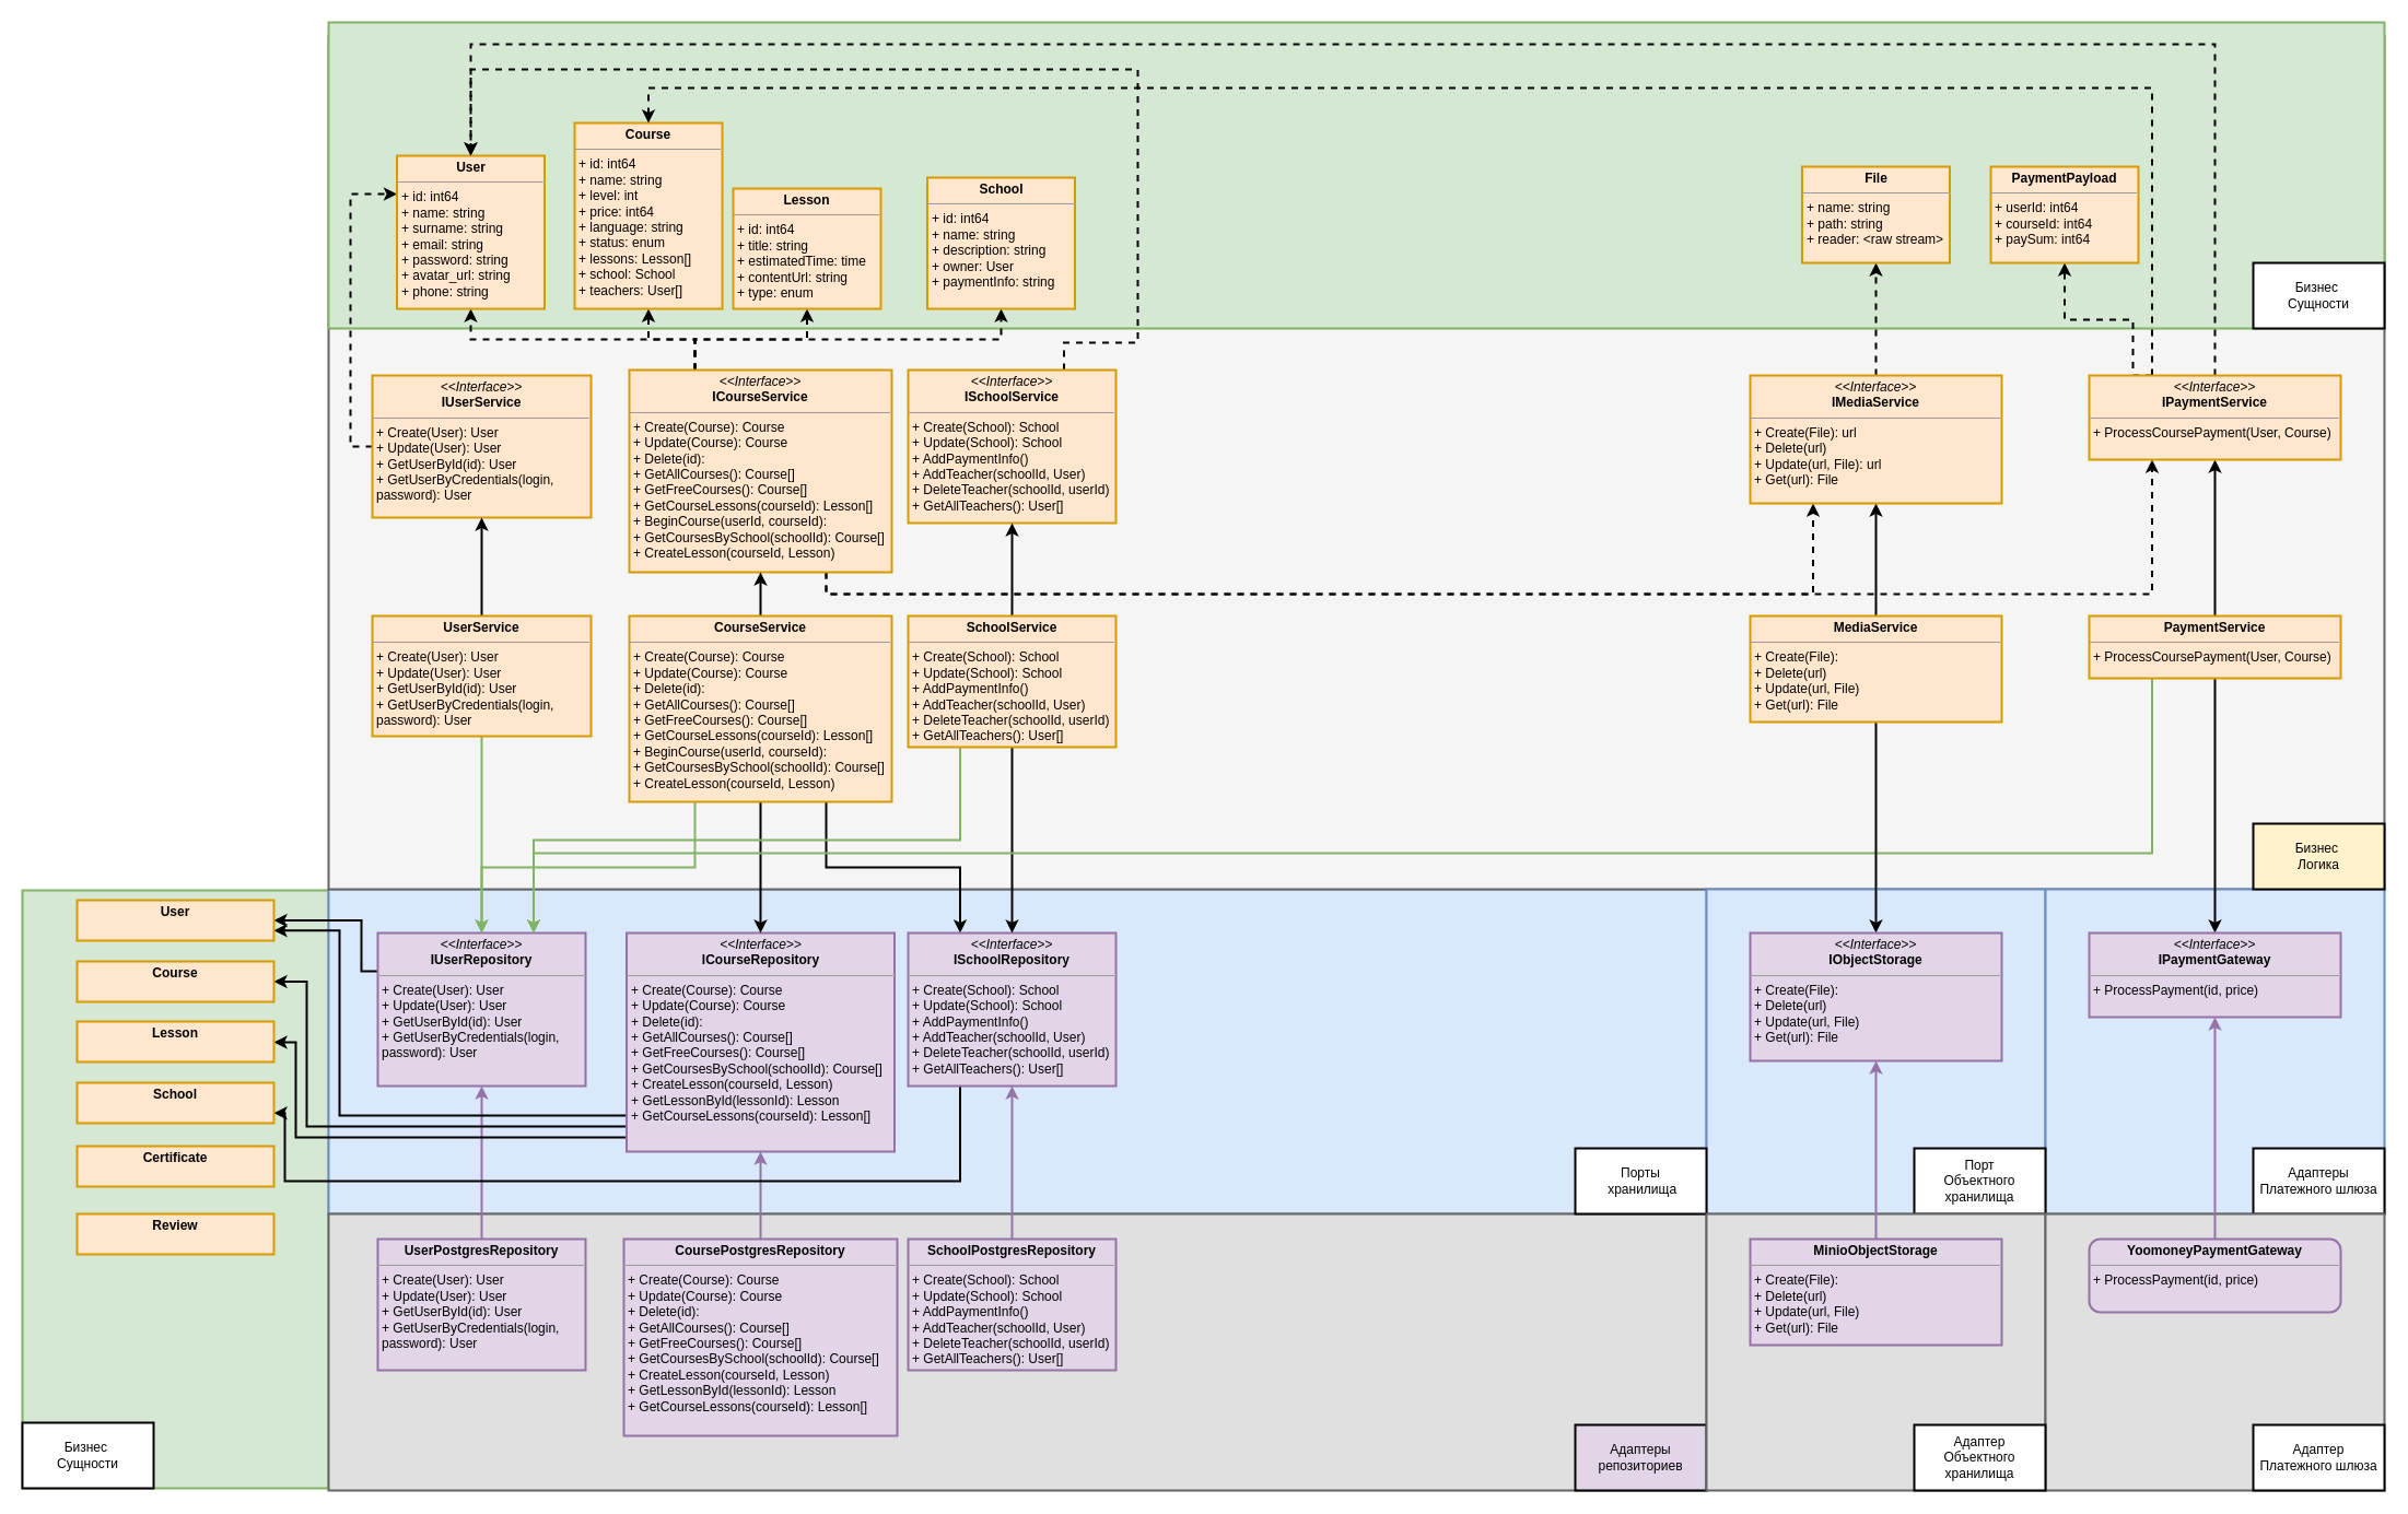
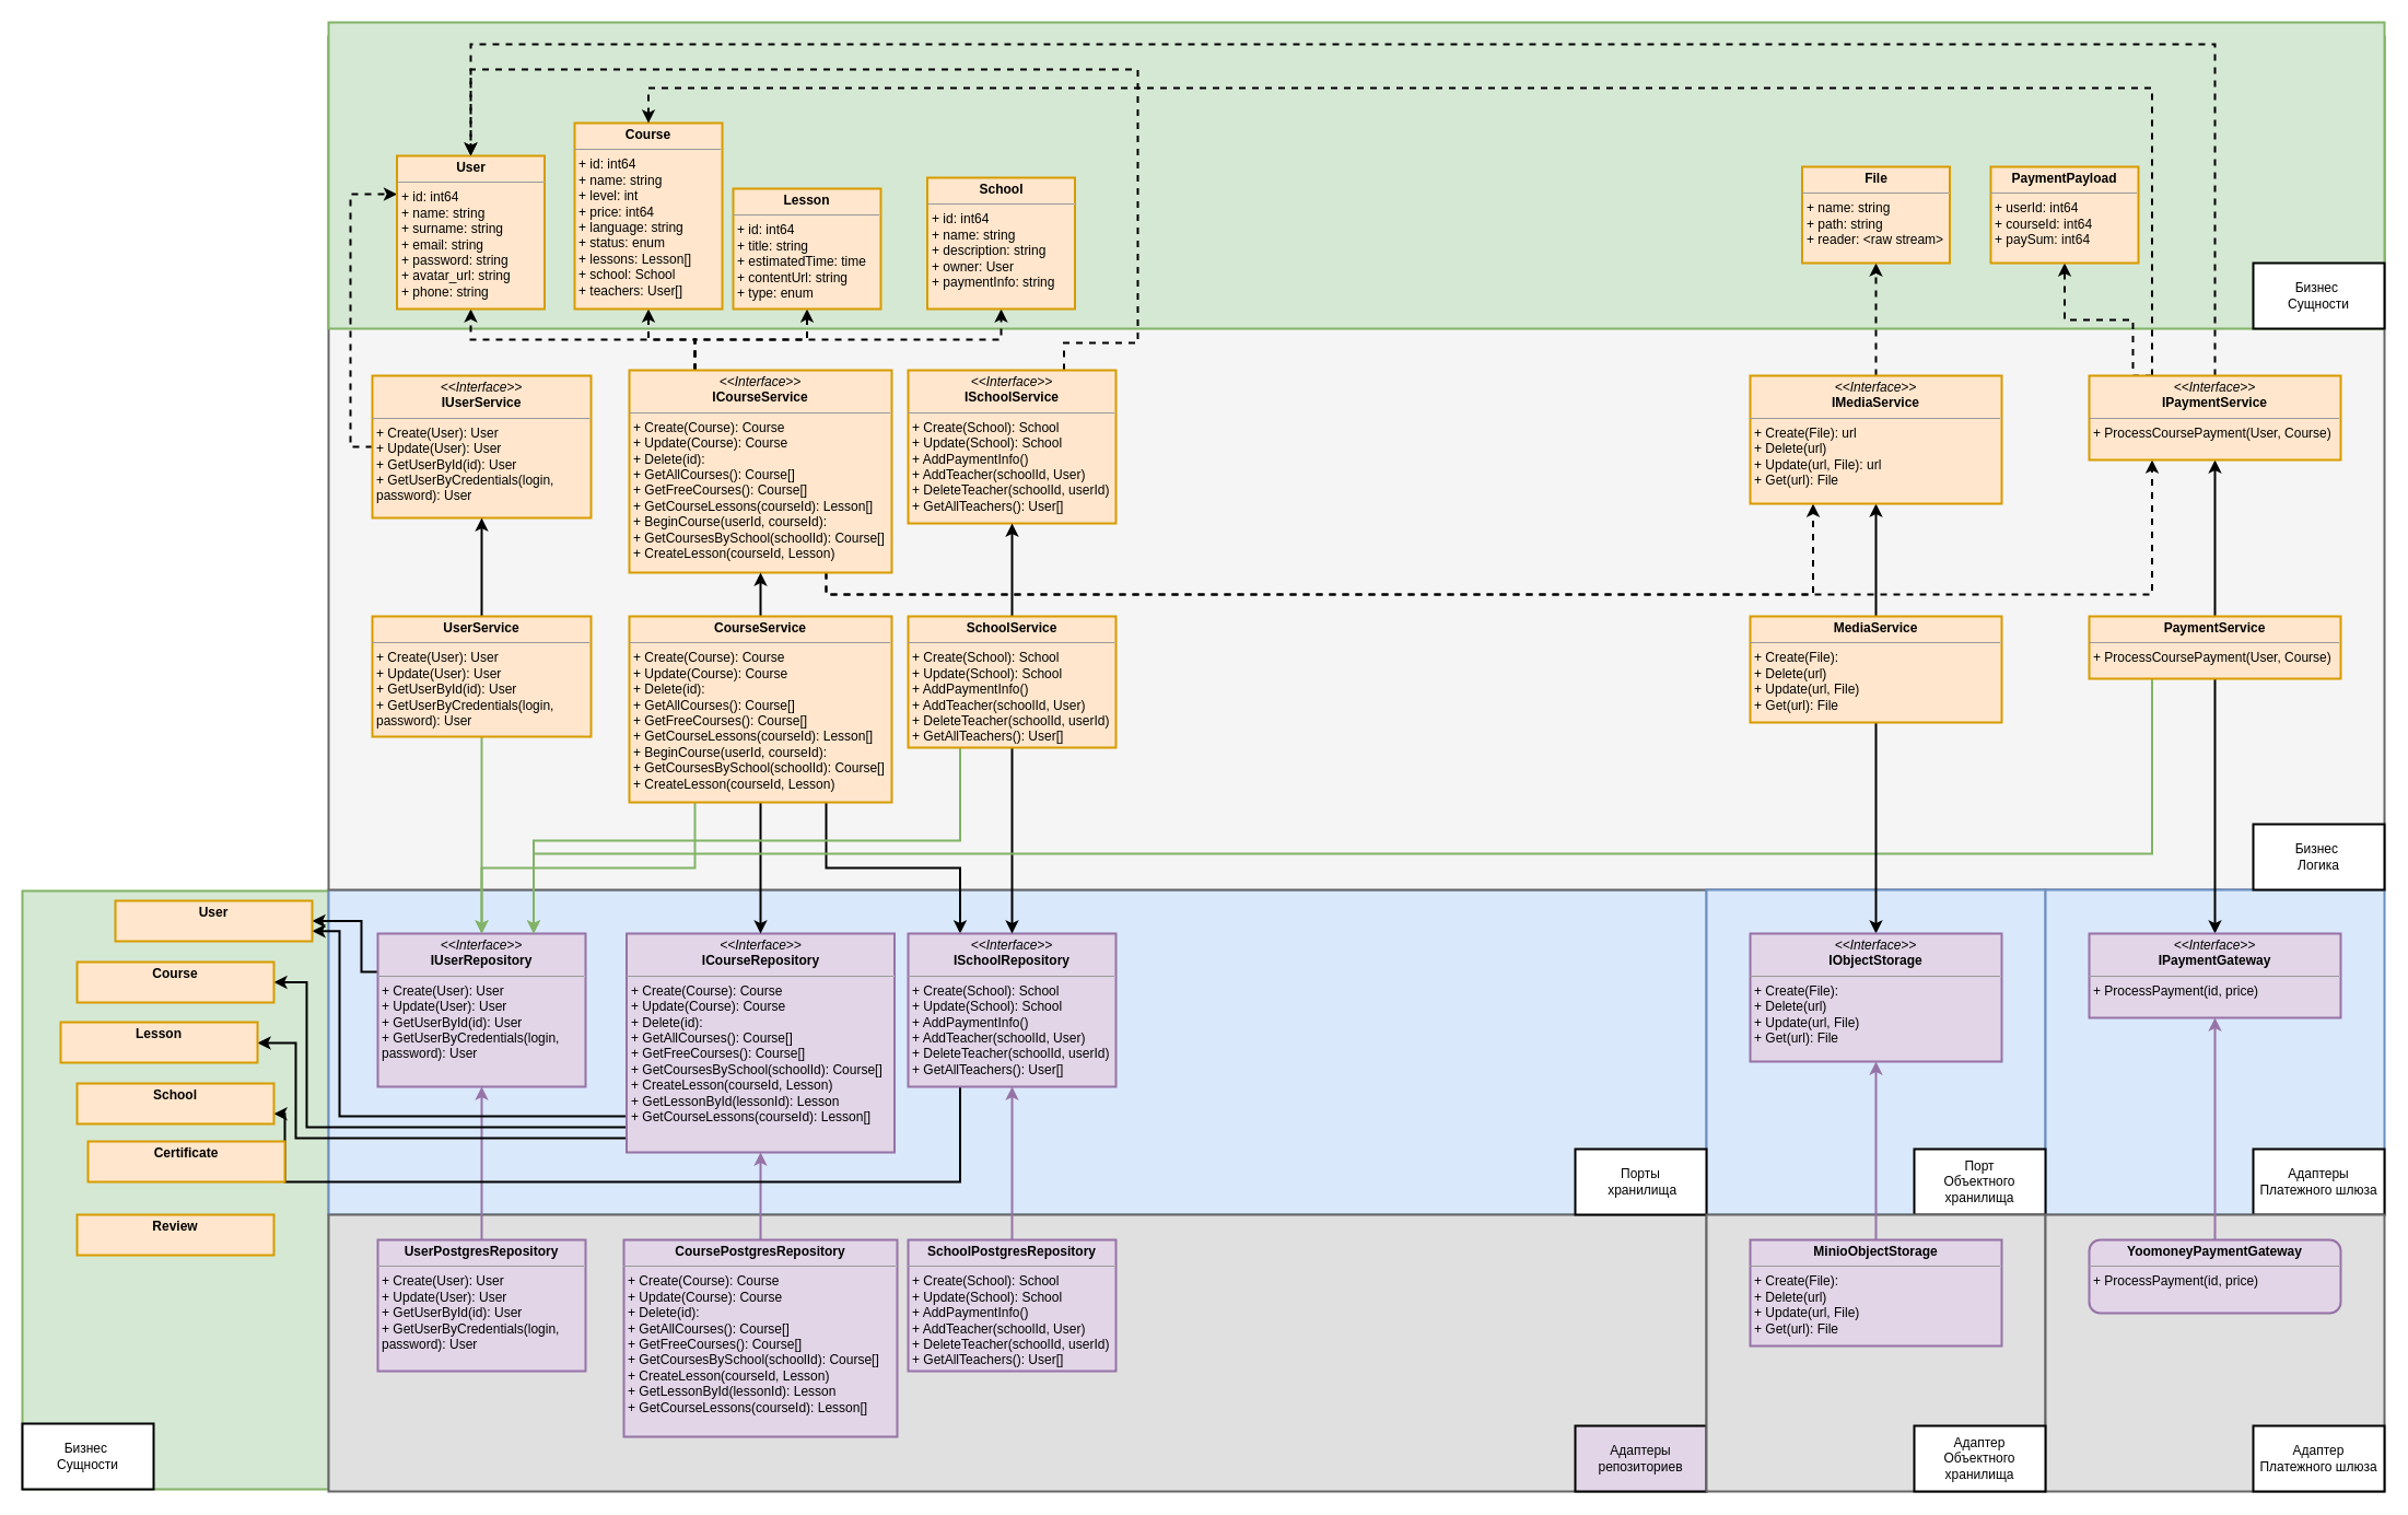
- <mxCell id="62" value="Бизнес&amp;nbsp;&lt;br&gt;Логика" style="rounded=0;whiteSpace=wrap;html=1;strokeWidth=2;fillColor=#fff2cc;" parent="1" vertex="1"><mxGeometry x="2060" y="753" width="120" height="60" as="geometry" /></mxCell>
+ <mxCell id="62" value="Бизнес&amp;nbsp;&lt;br&gt;Логика" style="rounded=0;whiteSpace=wrap;html=1;strokeWidth=2;" parent="1" vertex="1"><mxGeometry x="2060" y="753" width="120" height="60" as="geometry" /></mxCell>
- <mxCell id="49" value="&lt;p style=&quot;margin:0px;margin-top:4px;text-align:center;&quot;&gt;&lt;b&gt;User&lt;/b&gt;&lt;/p&gt;&lt;p style=&quot;border-color: var(--border-color); margin: 0px 0px 0px 4px;&quot;&gt;&lt;br&gt;&lt;/p&gt;" style="verticalAlign=top;align=left;overflow=fill;fontSize=12;fontFamily=Helvetica;html=1;whiteSpace=wrap;strokeWidth=2;fillColor=#ffe6cc;strokeColor=#d79b00;" parent="1" vertex="1"><mxGeometry x="70" y="823" width="180" height="37" as="geometry" /></mxCell>
+ <mxCell id="49" value="&lt;p style=&quot;margin:0px;margin-top:4px;text-align:center;&quot;&gt;&lt;b&gt;User&lt;/b&gt;&lt;/p&gt;&lt;p style=&quot;border-color: var(--border-color); margin: 0px 0px 0px 4px;&quot;&gt;&lt;br&gt;&lt;/p&gt;" style="verticalAlign=top;align=left;overflow=fill;fontSize=12;fontFamily=Helvetica;html=1;whiteSpace=wrap;strokeWidth=2;fillColor=#ffe6cc;strokeColor=#d79b00;" parent="1" vertex="1"><mxGeometry x="105" y="823" width="180" height="37" as="geometry" /></mxCell>
- <mxCell id="51" value="&lt;p style=&quot;margin:0px;margin-top:4px;text-align:center;&quot;&gt;&lt;b&gt;Lesson&lt;/b&gt;&lt;/p&gt;" style="verticalAlign=top;align=left;overflow=fill;fontSize=12;fontFamily=Helvetica;html=1;whiteSpace=wrap;strokeWidth=2;fillColor=#ffe6cc;strokeColor=#d79b00;" parent="1" vertex="1"><mxGeometry x="70" y="934" width="180" height="37" as="geometry" /></mxCell>
+ <mxCell id="51" value="&lt;p style=&quot;margin:0px;margin-top:4px;text-align:center;&quot;&gt;&lt;b&gt;Lesson&lt;/b&gt;&lt;/p&gt;" style="verticalAlign=top;align=left;overflow=fill;fontSize=12;fontFamily=Helvetica;html=1;whiteSpace=wrap;strokeWidth=2;fillColor=#ffe6cc;strokeColor=#d79b00;" parent="1" vertex="1"><mxGeometry x="55" y="934" width="180" height="37" as="geometry" /></mxCell>
- <mxCell id="53" value="&lt;p style=&quot;margin:0px;margin-top:4px;text-align:center;&quot;&gt;&lt;b&gt;Certificate&lt;/b&gt;&lt;/p&gt;" style="verticalAlign=top;align=left;overflow=fill;fontSize=12;fontFamily=Helvetica;html=1;whiteSpace=wrap;strokeWidth=2;fillColor=#ffe6cc;strokeColor=#d79b00;" parent="1" vertex="1"><mxGeometry x="70" y="1048" width="180" height="37" as="geometry" /></mxCell>
+ <mxCell id="53" value="&lt;p style=&quot;margin:0px;margin-top:4px;text-align:center;&quot;&gt;&lt;b&gt;Certificate&lt;/b&gt;&lt;/p&gt;" style="verticalAlign=top;align=left;overflow=fill;fontSize=12;fontFamily=Helvetica;html=1;whiteSpace=wrap;strokeWidth=2;fillColor=#ffe6cc;strokeColor=#d79b00;" parent="1" vertex="1"><mxGeometry x="80" y="1043" width="180" height="37" as="geometry" /></mxCell>
